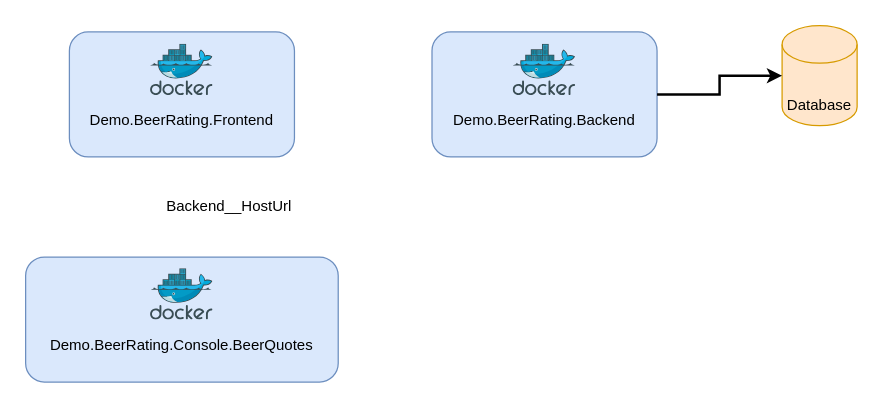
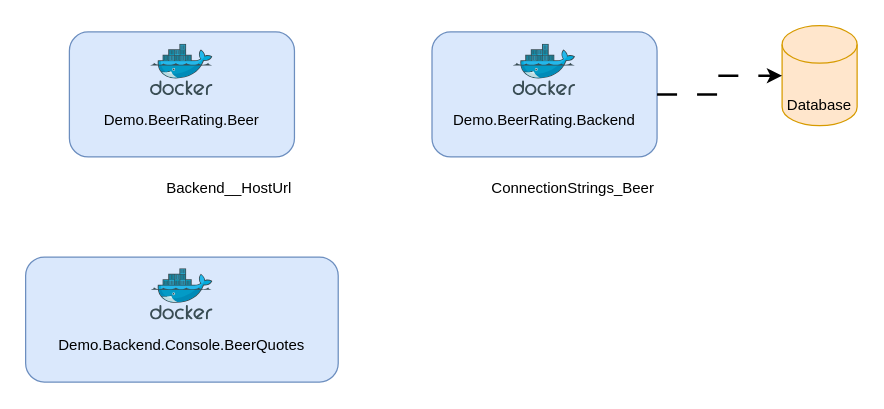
- <mxCell id="9" style="edgeStyle=orthogonalEdgeStyle;rounded=0;orthogonalLoop=1;jettySize=auto;html=1;exitX=1;exitY=0.5;exitDx=0;exitDy=0;entryX=0;entryY=0.5;entryDx=0;entryDy=0;entryPerimeter=0;strokeWidth=2;dashed=0;dashPattern=8 8;" parent="1" source="3" target="8" edge="1"><mxGeometry relative="1" as="geometry" /></mxCell>
+ <mxCell id="9" style="edgeStyle=orthogonalEdgeStyle;rounded=0;orthogonalLoop=1;jettySize=auto;html=1;exitX=1;exitY=0.5;exitDx=0;exitDy=0;entryX=0;entryY=0.5;entryDx=0;entryDy=0;entryPerimeter=0;strokeWidth=2;dashed=1;dashPattern=8 8;" parent="1" source="3" target="8" edge="1"><mxGeometry relative="1" as="geometry" /></mxCell>
- <mxCell id="2" value="Demo.BeerRating.Frontend" style="rounded=1;whiteSpace=wrap;html=1;fillColor=#dae8fc;strokeColor=#6c8ebf;labelPosition=center;verticalLabelPosition=middle;align=center;verticalAlign=bottom;spacingBottom=20;" parent="1" vertex="1"><mxGeometry x="55" y="25" width="180" height="100" as="geometry" /></mxCell>
+ <mxCell id="2" value="Demo.BeerRating.Beer" style="rounded=1;whiteSpace=wrap;html=1;fillColor=#dae8fc;strokeColor=#6c8ebf;labelPosition=center;verticalLabelPosition=middle;align=center;verticalAlign=bottom;spacingBottom=20;" parent="1" vertex="1"><mxGeometry x="55" y="25" width="180" height="100" as="geometry" /></mxCell>
+ <mxCell id="5" value="ConnectionStrings_Beer" style="text;html=1;align=right;verticalAlign=middle;whiteSpace=wrap;rounded=0;" parent="1" vertex="1"><mxGeometry x="345" y="135" width="180" height="30" as="geometry" /></mxCell>
- <mxCell id="4" value="Backend__HostUrl" style="text;html=1;align=right;verticalAlign=middle;whiteSpace=wrap;rounded=0;" parent="1" vertex="1"><mxGeometry x="55" y="150" width="180" height="30" as="geometry" /></mxCell>
+ <mxCell id="4" value="Backend__HostUrl" style="text;html=1;align=right;verticalAlign=middle;whiteSpace=wrap;rounded=0;" parent="1" vertex="1"><mxGeometry x="55" y="135" width="180" height="30" as="geometry" /></mxCell>
- <mxCell id="10" value="Demo.BeerRating.Console.BeerQuotes" style="rounded=1;whiteSpace=wrap;html=1;fillColor=#dae8fc;strokeColor=#6c8ebf;labelPosition=center;verticalLabelPosition=middle;align=center;verticalAlign=bottom;spacingBottom=20;" vertex="1" parent="1"><mxGeometry x="20" y="205" width="250" height="100" as="geometry" /></mxCell>
+ <mxCell id="10" value="Demo.Backend.Console.BeerQuotes" style="rounded=1;whiteSpace=wrap;html=1;fillColor=#dae8fc;strokeColor=#6c8ebf;labelPosition=center;verticalLabelPosition=middle;align=center;verticalAlign=bottom;spacingBottom=20;" vertex="1" parent="1"><mxGeometry x="20" y="205" width="250" height="100" as="geometry" /></mxCell>
